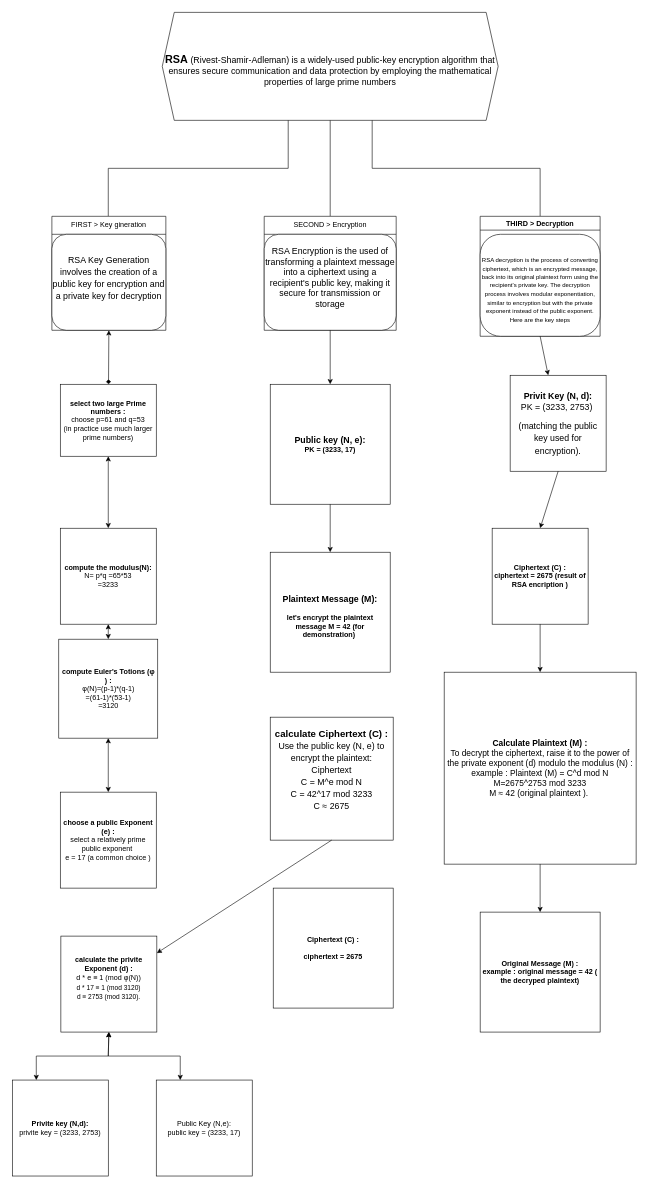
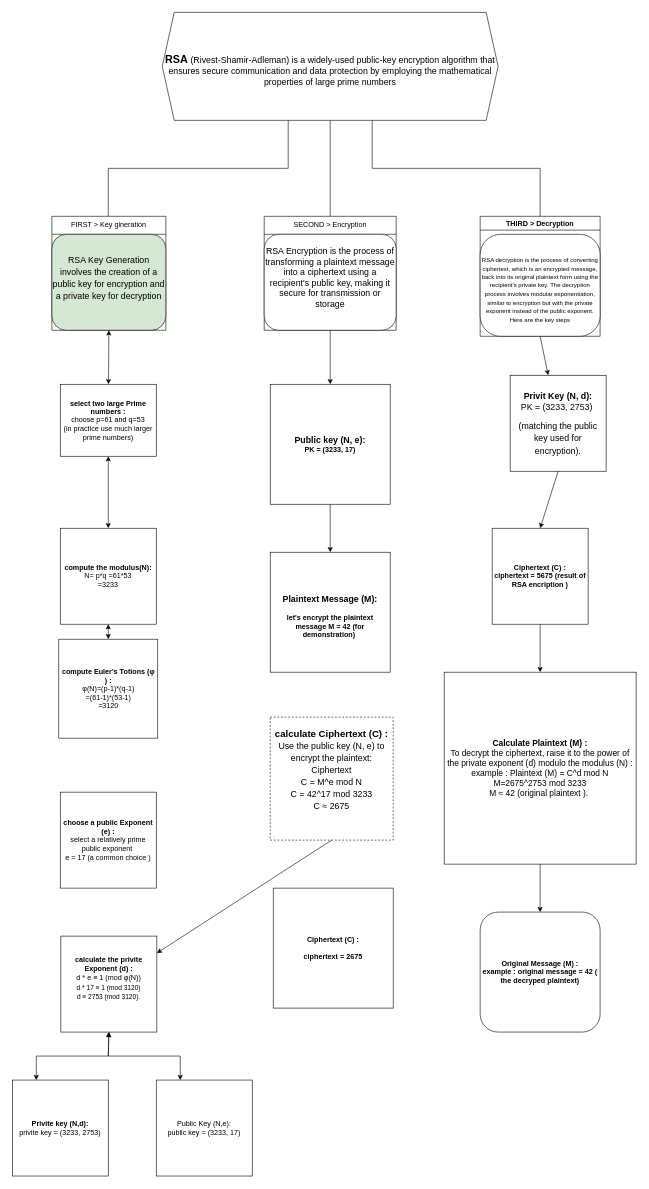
- <mxCell id="10" value="&#10;&lt;b id=&quot;docs-internal-guid-7a5feca2-7fff-be97-f8ff-fe9ffb4eea53&quot; style=&quot;font-weight:normal;&quot;&gt;&lt;br&gt;&lt;p style=&quot;line-height:1.38;margin-top:0pt;margin-bottom:0pt;&quot; dir=&quot;ltr&quot;&gt;&lt;span style=&quot;font-size: 11pt; font-family: Arial, sans-serif; color: rgb(0, 0, 0); background-color: transparent; font-weight: 400; font-style: normal; font-variant: normal; text-decoration: none; vertical-align: baseline;&quot;&gt;RSA Key Generation involves the creation of a public key for encryption and a private key for decryption&lt;/span&gt;&lt;/p&gt;&lt;/b&gt;&lt;br class=&quot;Apple-interchange-newline&quot;&gt;&#10;&#10;" style="rounded=1;whiteSpace=wrap;html=1;" vertex="1" parent="9"><mxGeometry y="30" width="190" height="160" as="geometry" /></mxCell>
+ <mxCell id="10" value="&#10;&lt;b id=&quot;docs-internal-guid-7a5feca2-7fff-be97-f8ff-fe9ffb4eea53&quot; style=&quot;font-weight:normal;&quot;&gt;&lt;br&gt;&lt;p style=&quot;line-height:1.38;margin-top:0pt;margin-bottom:0pt;&quot; dir=&quot;ltr&quot;&gt;&lt;span style=&quot;font-size: 11pt; font-family: Arial, sans-serif; color: rgb(0, 0, 0); background-color: transparent; font-weight: 400; font-style: normal; font-variant: normal; text-decoration: none; vertical-align: baseline;&quot;&gt;RSA Key Generation involves the creation of a public key for encryption and a private key for decryption&lt;/span&gt;&lt;/p&gt;&lt;/b&gt;&lt;br class=&quot;Apple-interchange-newline&quot;&gt;&#10;&#10;" style="rounded=1;whiteSpace=wrap;html=1;fillColor=#d5e8d4;" vertex="1" parent="9"><mxGeometry y="30" width="190" height="160" as="geometry" /></mxCell>
- <mxCell id="26" value="&#10;&lt;b id=&quot;docs-internal-guid-3ff35421-7fff-f3bb-5fb0-ffe59d424ae0&quot; style=&quot;font-weight:normal;&quot;&gt;&lt;span style=&quot;font-size: 11pt; font-family: Arial, sans-serif; color: rgb(0, 0, 0); background-color: transparent; font-weight: 400; font-style: normal; font-variant: normal; text-decoration: none; vertical-align: baseline;&quot;&gt;RSA Encryption is the used of transforming a plaintext message into a ciphertext using a recipient's public key, making it secure for transmission or storage&lt;/span&gt;&lt;/b&gt;&#10;&#10;" style="rounded=1;whiteSpace=wrap;html=1;" vertex="1" parent="25"><mxGeometry y="30" width="220" height="160" as="geometry" /></mxCell>
+ <mxCell id="26" value="&#10;&lt;b id=&quot;docs-internal-guid-3ff35421-7fff-f3bb-5fb0-ffe59d424ae0&quot; style=&quot;font-weight:normal;&quot;&gt;&lt;span style=&quot;font-size: 11pt; font-family: Arial, sans-serif; color: rgb(0, 0, 0); background-color: transparent; font-weight: 400; font-style: normal; font-variant: normal; text-decoration: none; vertical-align: baseline;&quot;&gt;RSA Encryption is the process of transforming a plaintext message into a ciphertext using a recipient's public key, making it secure for transmission or storage&lt;/span&gt;&lt;/b&gt;&#10;&#10;" style="rounded=1;whiteSpace=wrap;html=1;" vertex="1" parent="25"><mxGeometry y="30" width="220" height="160" as="geometry" /></mxCell>
- <mxCell id="11" value="" style="endArrow=diamond;startArrow=classic;html=1;rounded=0;exitX=0.5;exitY=1;exitDx=0;exitDy=0;" edge="1" parent="1" source="9" target="12"><mxGeometry width="50" height="50" relative="1" as="geometry"><mxPoint x="172.45" y="553.36" as="sourcePoint" /><mxPoint x="180" y="550" as="targetPoint" /></mxGeometry></mxCell>
+ <mxCell id="11" value="" style="endArrow=classic;startArrow=classic;html=1;rounded=0;exitX=0.5;exitY=1;exitDx=0;exitDy=0;" edge="1" parent="1" source="9" target="12"><mxGeometry width="50" height="50" relative="1" as="geometry"><mxPoint x="172.45" y="553.36" as="sourcePoint" /><mxPoint x="180" y="550" as="targetPoint" /></mxGeometry></mxCell>
- <mxCell id="14" value="&lt;b&gt;compute the modulus(N):&lt;/b&gt;&lt;br&gt;N= p*q =65*53&lt;br&gt;=3233" style="whiteSpace=wrap;html=1;aspect=fixed;" vertex="1" parent="1"><mxGeometry x="100" y="880" width="160" height="160" as="geometry" /></mxCell>
+ <mxCell id="14" value="&lt;b&gt;compute the modulus(N):&lt;/b&gt;&lt;br&gt;N= p*q =61*53&lt;br&gt;=3233" style="whiteSpace=wrap;html=1;aspect=fixed;" vertex="1" parent="1"><mxGeometry x="100" y="880" width="160" height="160" as="geometry" /></mxCell>
- <mxCell id="38" value="&lt;b&gt;Ciphertext (C) :&lt;br&gt;ciphertext = 2675 (result of RSA encription )&lt;br&gt;&lt;/b&gt;" style="whiteSpace=wrap;html=1;aspect=fixed;" vertex="1" parent="1"><mxGeometry x="820" y="880" width="160" height="160" as="geometry" /></mxCell>
+ <mxCell id="38" value="&lt;b&gt;Ciphertext (C) :&lt;br&gt;ciphertext = 5675 (result of RSA encription )&lt;br&gt;&lt;/b&gt;" style="whiteSpace=wrap;html=1;aspect=fixed;" vertex="1" parent="1"><mxGeometry x="820" y="880" width="160" height="160" as="geometry" /></mxCell>
- <mxCell id="32" value="&lt;font size=&quot;3&quot;&gt;&lt;b&gt;calculate Ciphertext (C) :&lt;/b&gt;&lt;/font&gt;&lt;br&gt;&lt;b id=&quot;docs-internal-guid-f134b79a-7fff-7de1-dddc-b0579d386d29&quot; style=&quot;font-weight:normal;&quot;&gt;&lt;p style=&quot;line-height:1.38;margin-top:0pt;margin-bottom:0pt;&quot; dir=&quot;ltr&quot;&gt;&lt;span style=&quot;font-size: 11pt; font-family: Arial, sans-serif; color: rgb(0, 0, 0); background-color: transparent; font-weight: 400; font-style: normal; font-variant: normal; text-decoration: none; vertical-align: baseline;&quot;&gt;Use the public key (N, e) to encrypt the plaintext:&lt;/span&gt;&lt;/p&gt;&lt;p style=&quot;line-height:1.38;margin-top:0pt;margin-bottom:0pt;&quot; dir=&quot;ltr&quot;&gt;&lt;span style=&quot;font-size: 11pt; font-family: Arial, sans-serif; color: rgb(0, 0, 0); background-color: transparent; font-weight: 400; font-style: normal; font-variant: normal; text-decoration: none; vertical-align: baseline;&quot;&gt;&amp;nbsp;Ciphertext&amp;nbsp;&lt;/span&gt;&lt;/p&gt;&lt;p style=&quot;line-height:1.38;margin-top:0pt;margin-bottom:0pt;&quot; dir=&quot;ltr&quot;&gt;&lt;span style=&quot;font-size: 11pt; font-family: Arial, sans-serif; color: rgb(0, 0, 0); background-color: transparent; font-weight: 400; font-style: normal; font-variant: normal; text-decoration: none; vertical-align: baseline;&quot;&gt;C = M^e mod N&lt;/span&gt;&lt;/p&gt;&lt;p style=&quot;line-height:1.38;margin-top:0pt;margin-bottom:0pt;&quot; dir=&quot;ltr&quot;&gt;&lt;span style=&quot;font-size: 11pt; font-family: Arial, sans-serif; color: rgb(0, 0, 0); background-color: transparent; font-weight: 400; font-style: normal; font-variant: normal; text-decoration: none; vertical-align: baseline;&quot;&gt;C = 42^17 mod 3233&lt;/span&gt;&lt;/p&gt;&lt;p style=&quot;line-height:1.38;margin-top:0pt;margin-bottom:0pt;&quot; dir=&quot;ltr&quot;&gt;&lt;span style=&quot;font-size: 11pt; font-family: Arial, sans-serif; color: rgb(0, 0, 0); background-color: transparent; font-weight: 400; font-style: normal; font-variant: normal; text-decoration: none; vertical-align: baseline;&quot;&gt;C ≈ 2675&lt;/span&gt;&lt;/p&gt;&lt;/b&gt;&lt;br class=&quot;Apple-interchange-newline&quot;&gt;&lt;br&gt;" style="whiteSpace=wrap;html=1;aspect=fixed;" vertex="1" parent="1"><mxGeometry x="450" y="1195" width="205" height="205" as="geometry" /></mxCell>
+ <mxCell id="32" value="&lt;font size=&quot;3&quot;&gt;&lt;b&gt;calculate Ciphertext (C) :&lt;/b&gt;&lt;/font&gt;&lt;br&gt;&lt;b id=&quot;docs-internal-guid-f134b79a-7fff-7de1-dddc-b0579d386d29&quot; style=&quot;font-weight:normal;&quot;&gt;&lt;p style=&quot;line-height:1.38;margin-top:0pt;margin-bottom:0pt;&quot; dir=&quot;ltr&quot;&gt;&lt;span style=&quot;font-size: 11pt; font-family: Arial, sans-serif; color: rgb(0, 0, 0); background-color: transparent; font-weight: 400; font-style: normal; font-variant: normal; text-decoration: none; vertical-align: baseline;&quot;&gt;Use the public key (N, e) to encrypt the plaintext:&lt;/span&gt;&lt;/p&gt;&lt;p style=&quot;line-height:1.38;margin-top:0pt;margin-bottom:0pt;&quot; dir=&quot;ltr&quot;&gt;&lt;span style=&quot;font-size: 11pt; font-family: Arial, sans-serif; color: rgb(0, 0, 0); background-color: transparent; font-weight: 400; font-style: normal; font-variant: normal; text-decoration: none; vertical-align: baseline;&quot;&gt;&amp;nbsp;Ciphertext&amp;nbsp;&lt;/span&gt;&lt;/p&gt;&lt;p style=&quot;line-height:1.38;margin-top:0pt;margin-bottom:0pt;&quot; dir=&quot;ltr&quot;&gt;&lt;span style=&quot;font-size: 11pt; font-family: Arial, sans-serif; color: rgb(0, 0, 0); background-color: transparent; font-weight: 400; font-style: normal; font-variant: normal; text-decoration: none; vertical-align: baseline;&quot;&gt;C = M^e mod N&lt;/span&gt;&lt;/p&gt;&lt;p style=&quot;line-height:1.38;margin-top:0pt;margin-bottom:0pt;&quot; dir=&quot;ltr&quot;&gt;&lt;span style=&quot;font-size: 11pt; font-family: Arial, sans-serif; color: rgb(0, 0, 0); background-color: transparent; font-weight: 400; font-style: normal; font-variant: normal; text-decoration: none; vertical-align: baseline;&quot;&gt;C = 42^17 mod 3233&lt;/span&gt;&lt;/p&gt;&lt;p style=&quot;line-height:1.38;margin-top:0pt;margin-bottom:0pt;&quot; dir=&quot;ltr&quot;&gt;&lt;span style=&quot;font-size: 11pt; font-family: Arial, sans-serif; color: rgb(0, 0, 0); background-color: transparent; font-weight: 400; font-style: normal; font-variant: normal; text-decoration: none; vertical-align: baseline;&quot;&gt;C ≈ 2675&lt;/span&gt;&lt;/p&gt;&lt;/b&gt;&lt;br class=&quot;Apple-interchange-newline&quot;&gt;&lt;br&gt;" style="whiteSpace=wrap;html=1;aspect=fixed;dashed=1;" vertex="1" parent="1"><mxGeometry x="450" y="1195" width="205" height="205" as="geometry" /></mxCell>
- <mxCell id="17" value="" style="endArrow=classic;startArrow=classic;html=1;rounded=0;exitX=0.5;exitY=1;exitDx=0;exitDy=0;" edge="1" parent="1" source="13" target="18"><mxGeometry width="50" height="50" relative="1" as="geometry"><mxPoint x="220" y="1270" as="sourcePoint" /><mxPoint x="180" y="1360" as="targetPoint" /></mxGeometry></mxCell>
- <mxCell id="42" value="&lt;b&gt;Original Message (M) :&lt;br&gt;example : original message = 42 (&lt;br&gt;the decryped plaintext)&lt;br&gt;&lt;/b&gt;" style="whiteSpace=wrap;html=1;aspect=fixed;" vertex="1" parent="1"><mxGeometry x="800" y="1520" width="200" height="200" as="geometry" /></mxCell>
+ <mxCell id="42" value="&lt;b&gt;Original Message (M) :&lt;br&gt;example : original message = 42 (&lt;br&gt;the decryped plaintext)&lt;br&gt;&lt;/b&gt;" style="whiteSpace=wrap;html=1;aspect=fixed;rounded=1;" vertex="1" parent="1"><mxGeometry x="800" y="1520" width="200" height="200" as="geometry" /></mxCell>
